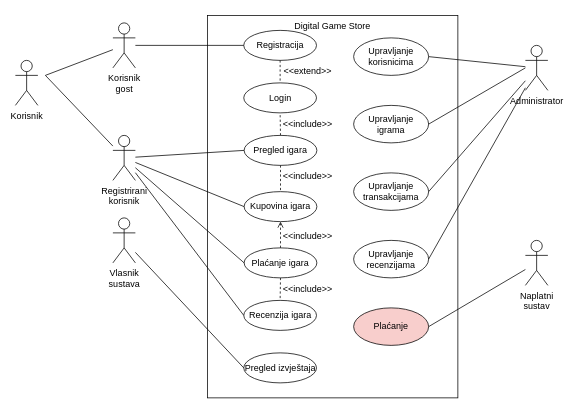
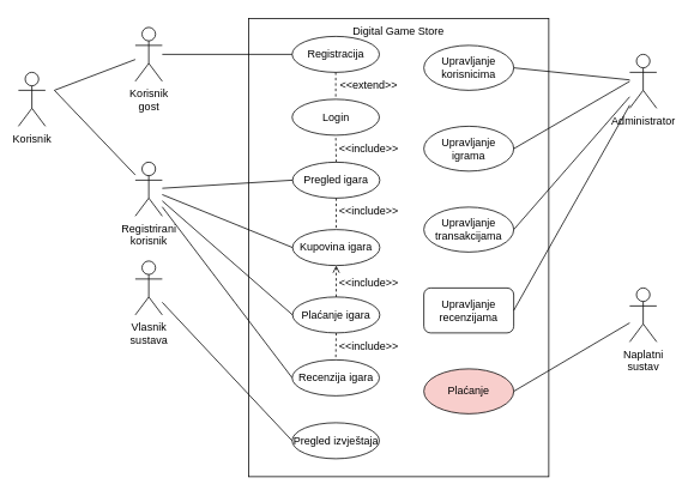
- <mxCell id="32" value="Upravljanje&lt;br&gt;recenzijama" style="ellipse;whiteSpace=wrap;html=1;" parent="1" vertex="1"><mxGeometry x="471" y="320" width="100" height="50" as="geometry" /></mxCell>
+ <mxCell id="32" value="Upravljanje&lt;br&gt;recenzijama" style="whiteSpace=wrap;html=1;rounded=1;" parent="1" vertex="1"><mxGeometry x="471" y="320" width="100" height="50" as="geometry" /></mxCell>
